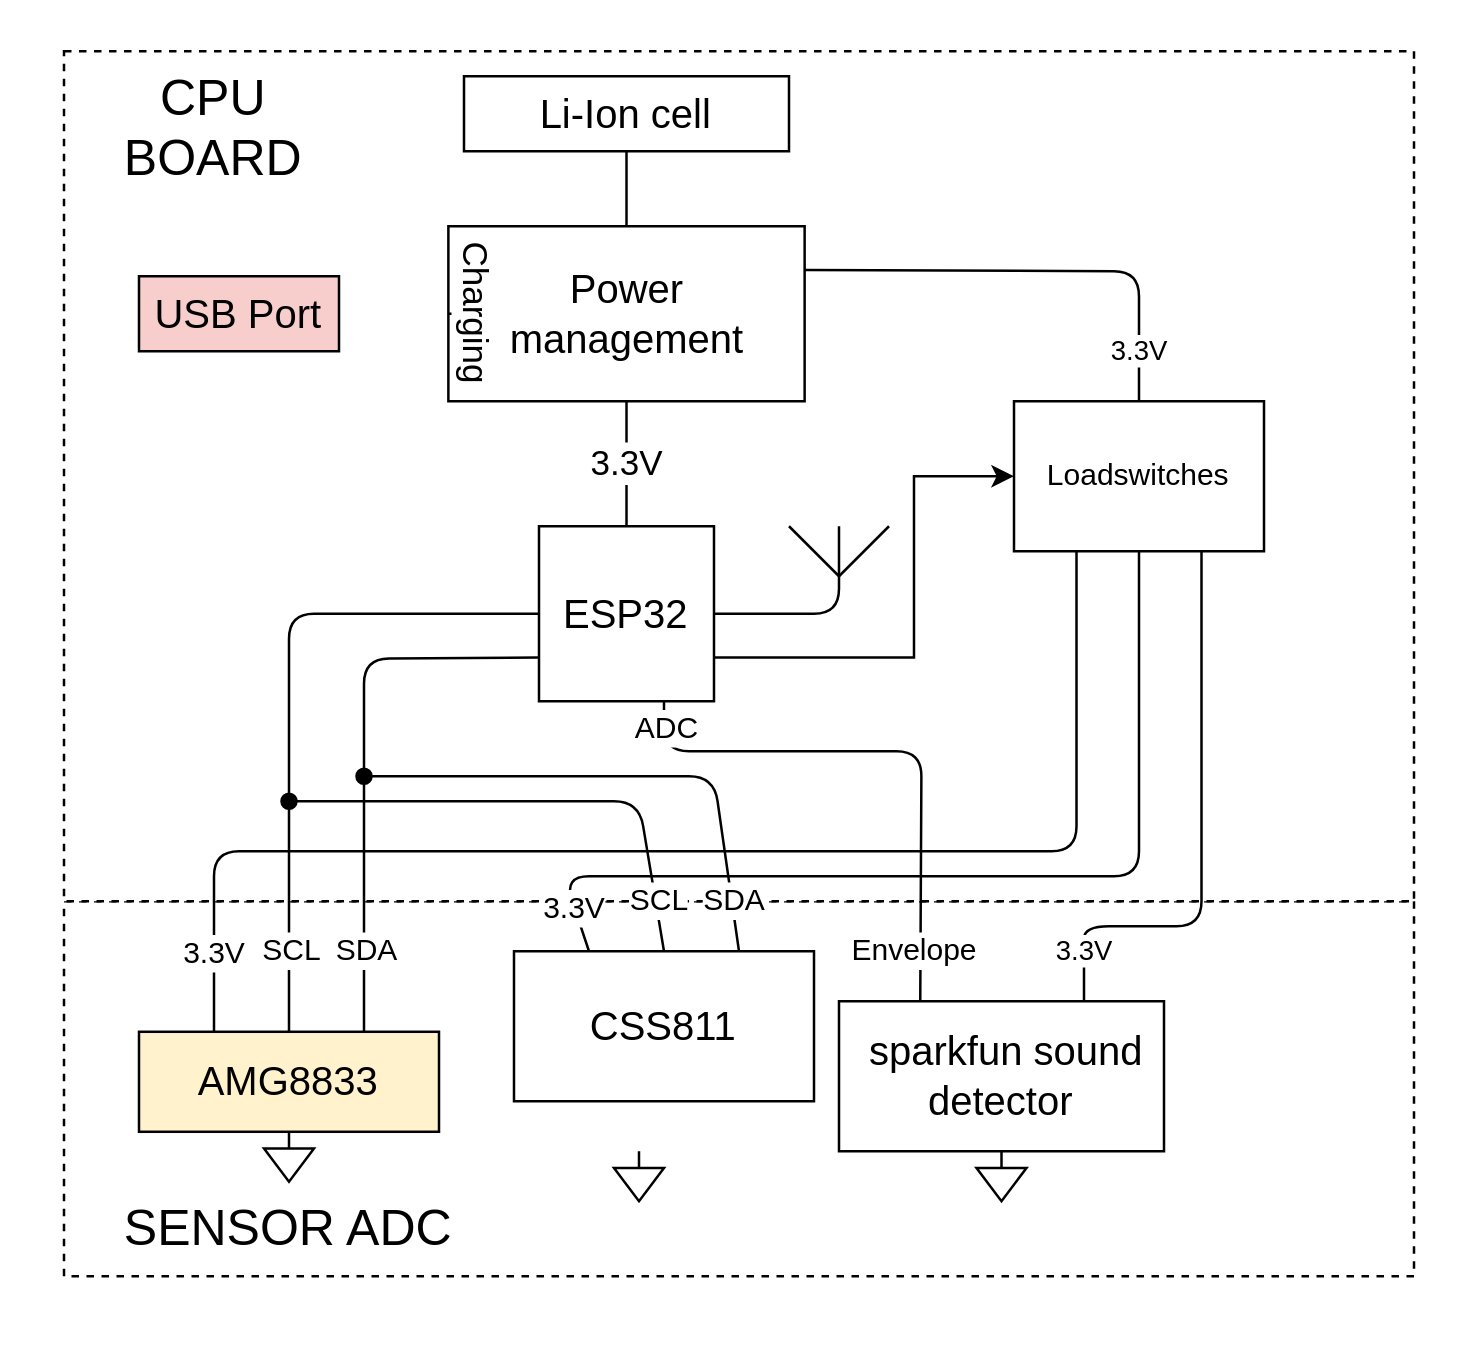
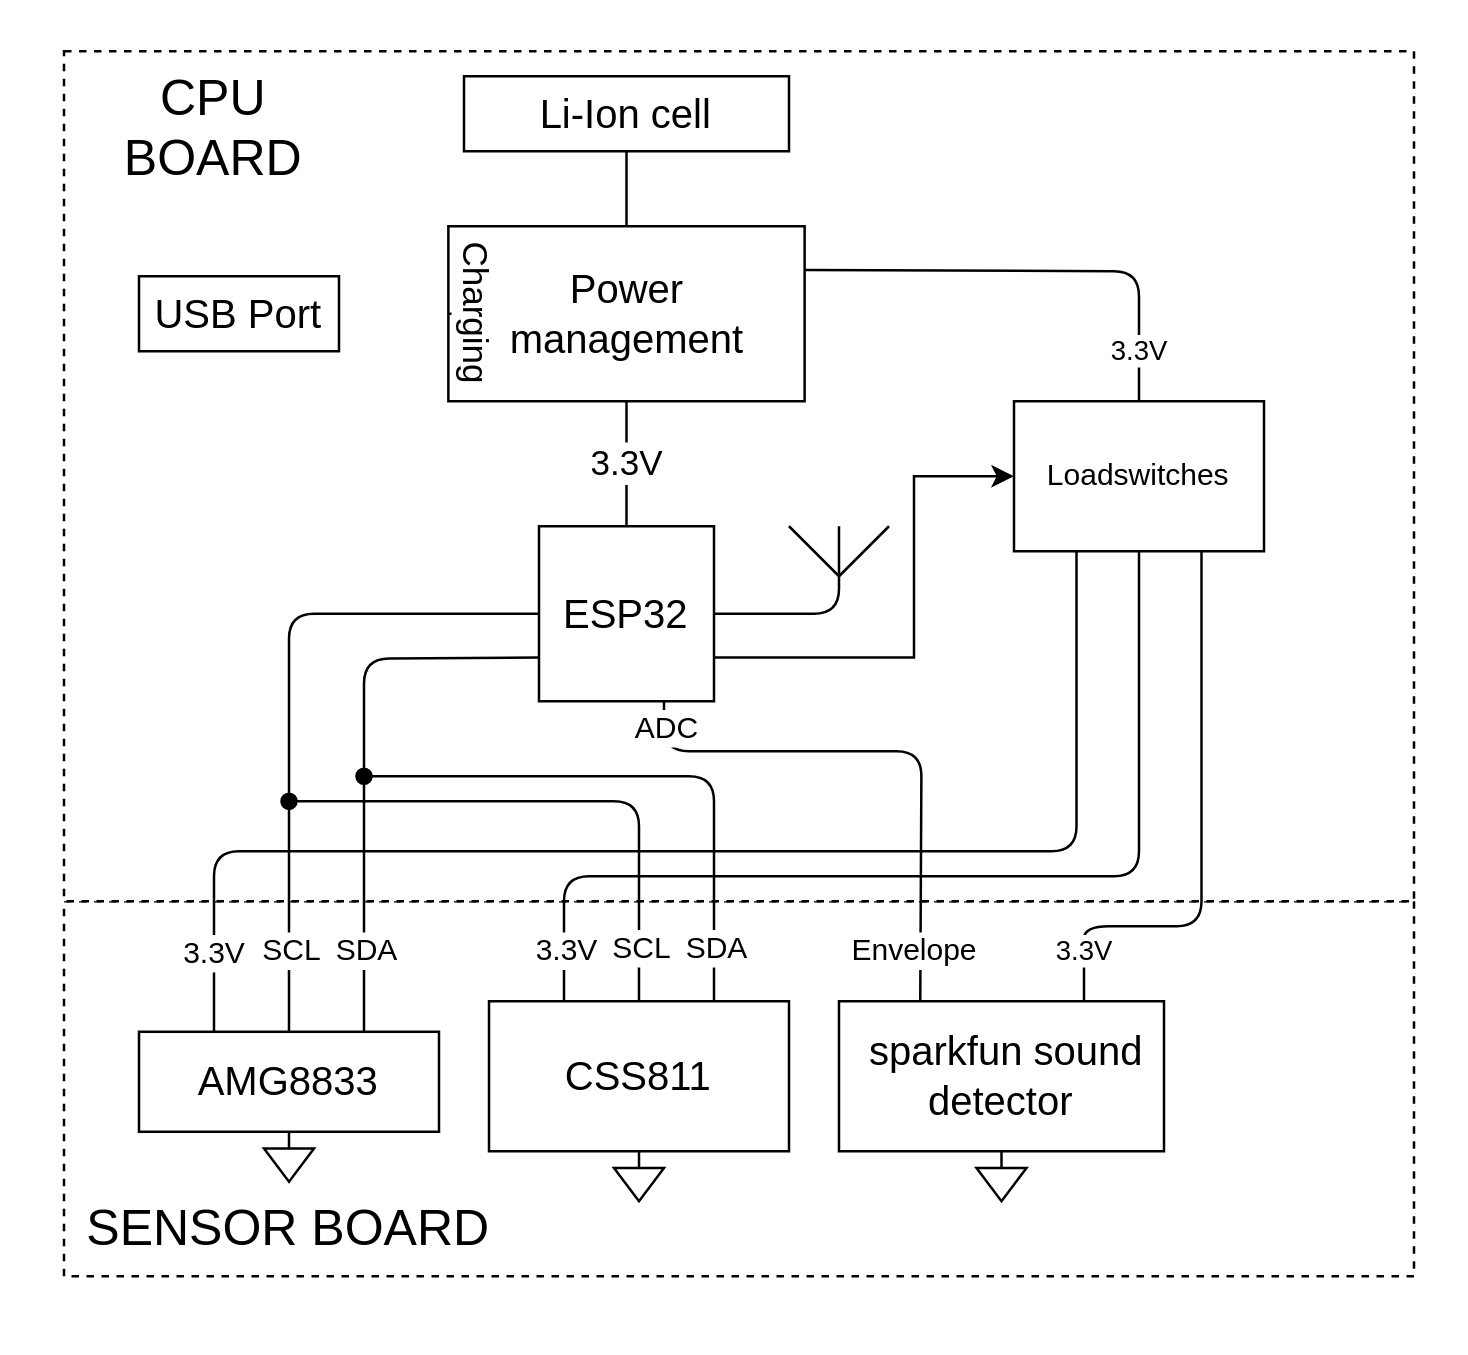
- <mxCell id="7" value="&lt;font style=&quot;font-size: 16px&quot;&gt;USB Port&lt;/font&gt;" style="rounded=0;whiteSpace=wrap;html=1;fillColor=#f8cecc;" parent="1" vertex="1"><mxGeometry x="55" y="110" width="80" height="30" as="geometry" /></mxCell>
+ <mxCell id="7" value="&lt;font style=&quot;font-size: 16px&quot;&gt;USB Port&lt;/font&gt;" style="rounded=0;whiteSpace=wrap;html=1;" parent="1" vertex="1"><mxGeometry x="55" y="110" width="80" height="30" as="geometry" /></mxCell>
- <mxCell id="27" value="&lt;font style=&quot;font-size: 16px&quot;&gt;CSS811&lt;/font&gt;" style="rounded=0;whiteSpace=wrap;html=1;" parent="1" vertex="1"><mxGeometry x="205" y="380" width="120" height="60" as="geometry" /></mxCell>
+ <mxCell id="27" value="&lt;font style=&quot;font-size: 16px&quot;&gt;CSS811&lt;/font&gt;" style="rounded=0;whiteSpace=wrap;html=1;" parent="1" vertex="1"><mxGeometry x="195" y="400" width="120" height="60" as="geometry" /></mxCell>
- <mxCell id="14" value="&lt;font style=&quot;font-size: 16px&quot;&gt;AMG8833&lt;/font&gt;" style="rounded=0;whiteSpace=wrap;html=1;fillColor=#fff2cc;" parent="1" vertex="1"><mxGeometry x="55" y="412.21" width="120" height="40" as="geometry" /></mxCell>
+ <mxCell id="14" value="&lt;font style=&quot;font-size: 16px&quot;&gt;AMG8833&lt;/font&gt;" style="rounded=0;whiteSpace=wrap;html=1;" parent="1" vertex="1"><mxGeometry x="55" y="412.21" width="120" height="40" as="geometry" /></mxCell>
- <mxCell id="32" value="&lt;font style=&quot;font-size: 20px&quot;&gt;SENSOR ADC&lt;/font&gt;" style="text;html=1;strokeColor=none;fillColor=none;align=center;verticalAlign=middle;whiteSpace=wrap;rounded=0;dashed=1;" parent="1" vertex="1"><mxGeometry x="20" y="460" width="190" height="60" as="geometry" /></mxCell>
+ <mxCell id="32" value="&lt;font style=&quot;font-size: 20px&quot;&gt;SENSOR BOARD&lt;/font&gt;" style="text;html=1;strokeColor=none;fillColor=none;align=center;verticalAlign=middle;whiteSpace=wrap;rounded=0;dashed=1;" parent="1" vertex="1"><mxGeometry x="20" y="460" width="190" height="60" as="geometry" /></mxCell>
